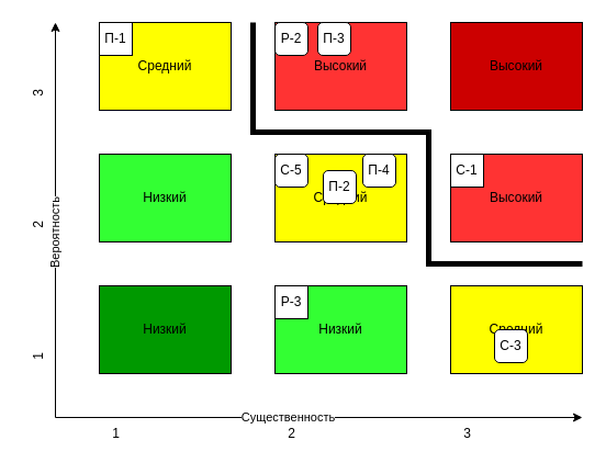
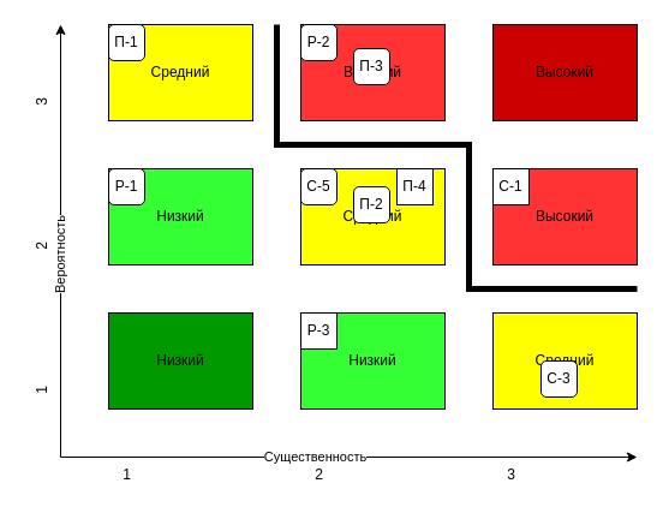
- <mxCell id="28" value="П-1" style="whiteSpace=wrap;html=1;rounded=0;" vertex="1" parent="1"><mxGeometry x="90" y="20" width="30" height="30" as="geometry" /></mxCell>
+ <mxCell id="28" value="П-1" style="rounded=1;whiteSpace=wrap;html=1;" vertex="1" parent="1"><mxGeometry x="90" y="20" width="30" height="30" as="geometry" /></mxCell>
- <mxCell id="30" value="П-3" style="rounded=1;whiteSpace=wrap;html=1;" vertex="1" parent="1"><mxGeometry x="289" y="20" width="30" height="30" as="geometry" /></mxCell>
+ <mxCell id="30" value="П-3" style="rounded=1;whiteSpace=wrap;html=1;" vertex="1" parent="1"><mxGeometry x="294" y="40" width="30" height="30" as="geometry" /></mxCell>
+ <mxCell id="22" value="Р-1" style="rounded=1;whiteSpace=wrap;html=1;" vertex="1" parent="1"><mxGeometry x="90" y="140" width="30" height="30" as="geometry" /></mxCell>
- <mxCell id="31" value="П-4" style="rounded=1;whiteSpace=wrap;html=1;" vertex="1" parent="1"><mxGeometry x="330" y="140" width="30" height="30" as="geometry" /></mxCell>
+ <mxCell id="31" value="П-4" style="whiteSpace=wrap;html=1;rounded=0;" vertex="1" parent="1"><mxGeometry x="330" y="140" width="30" height="30" as="geometry" /></mxCell>
